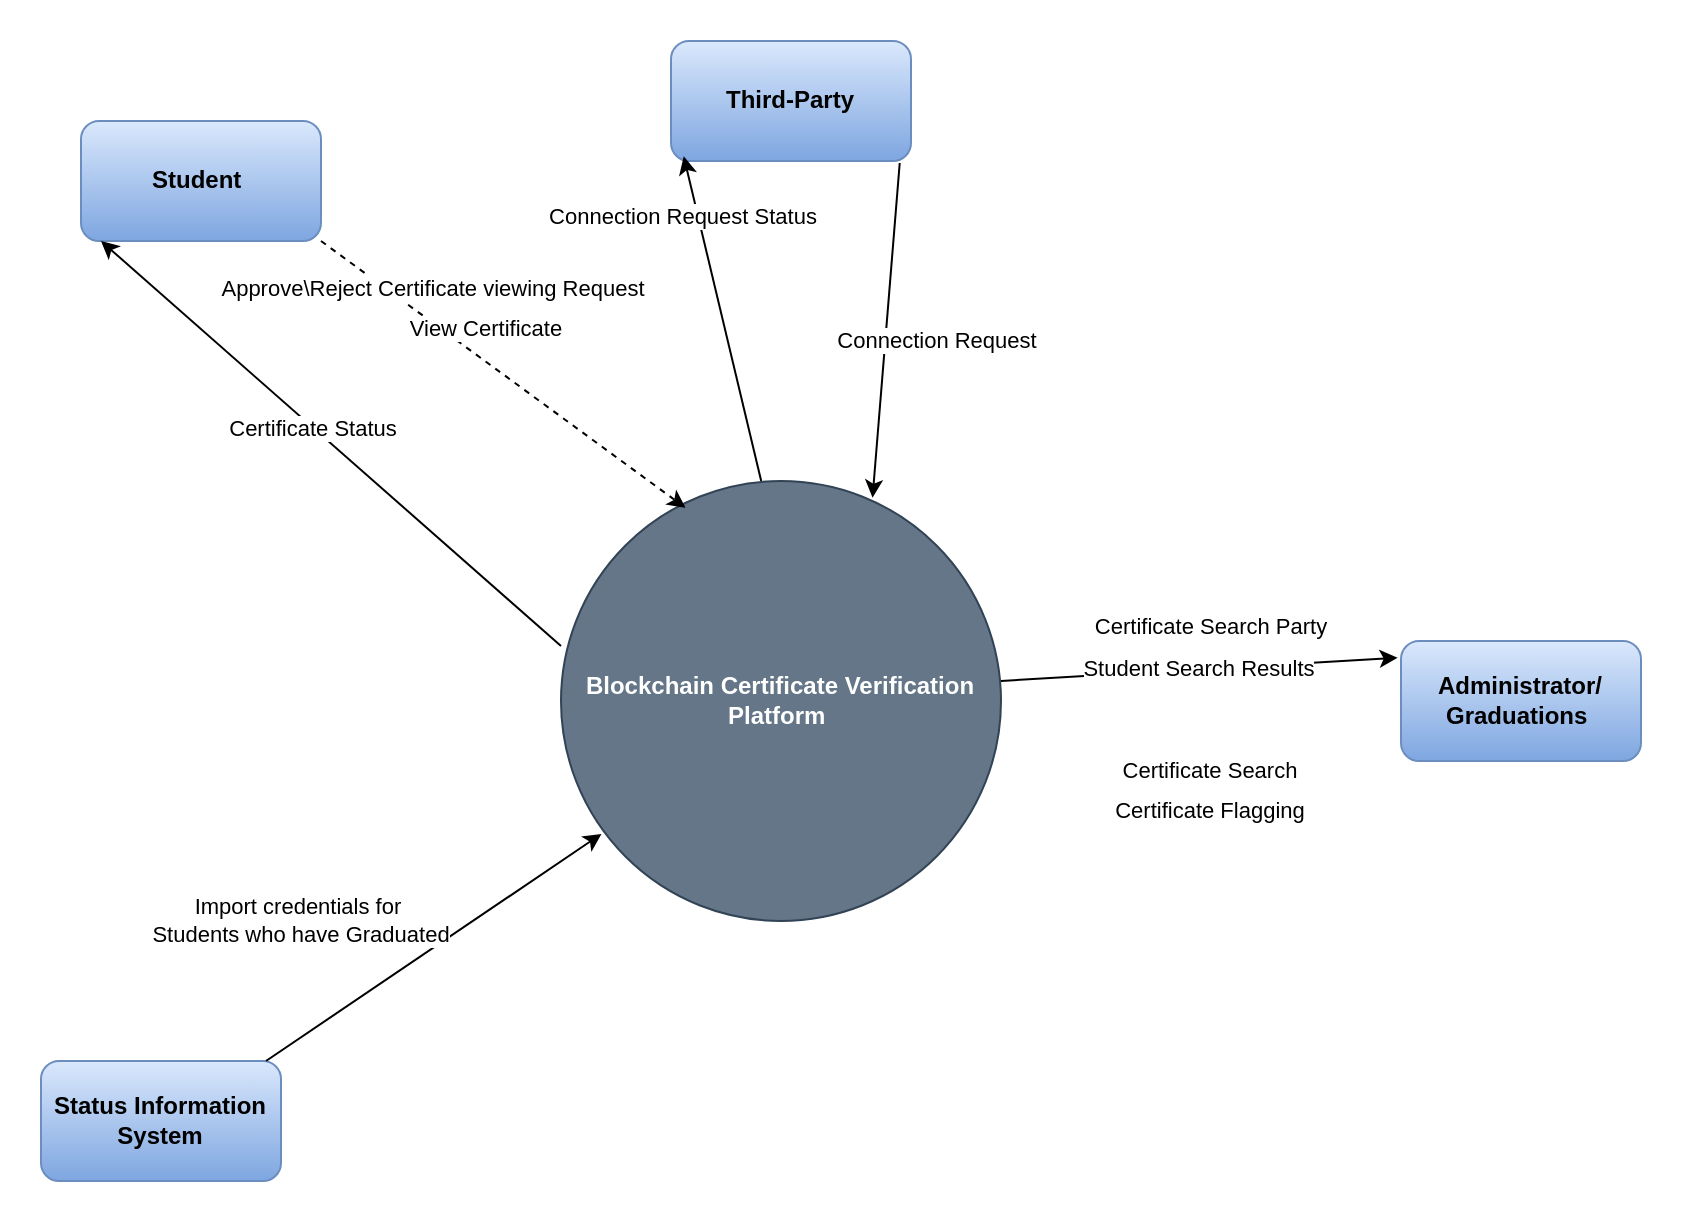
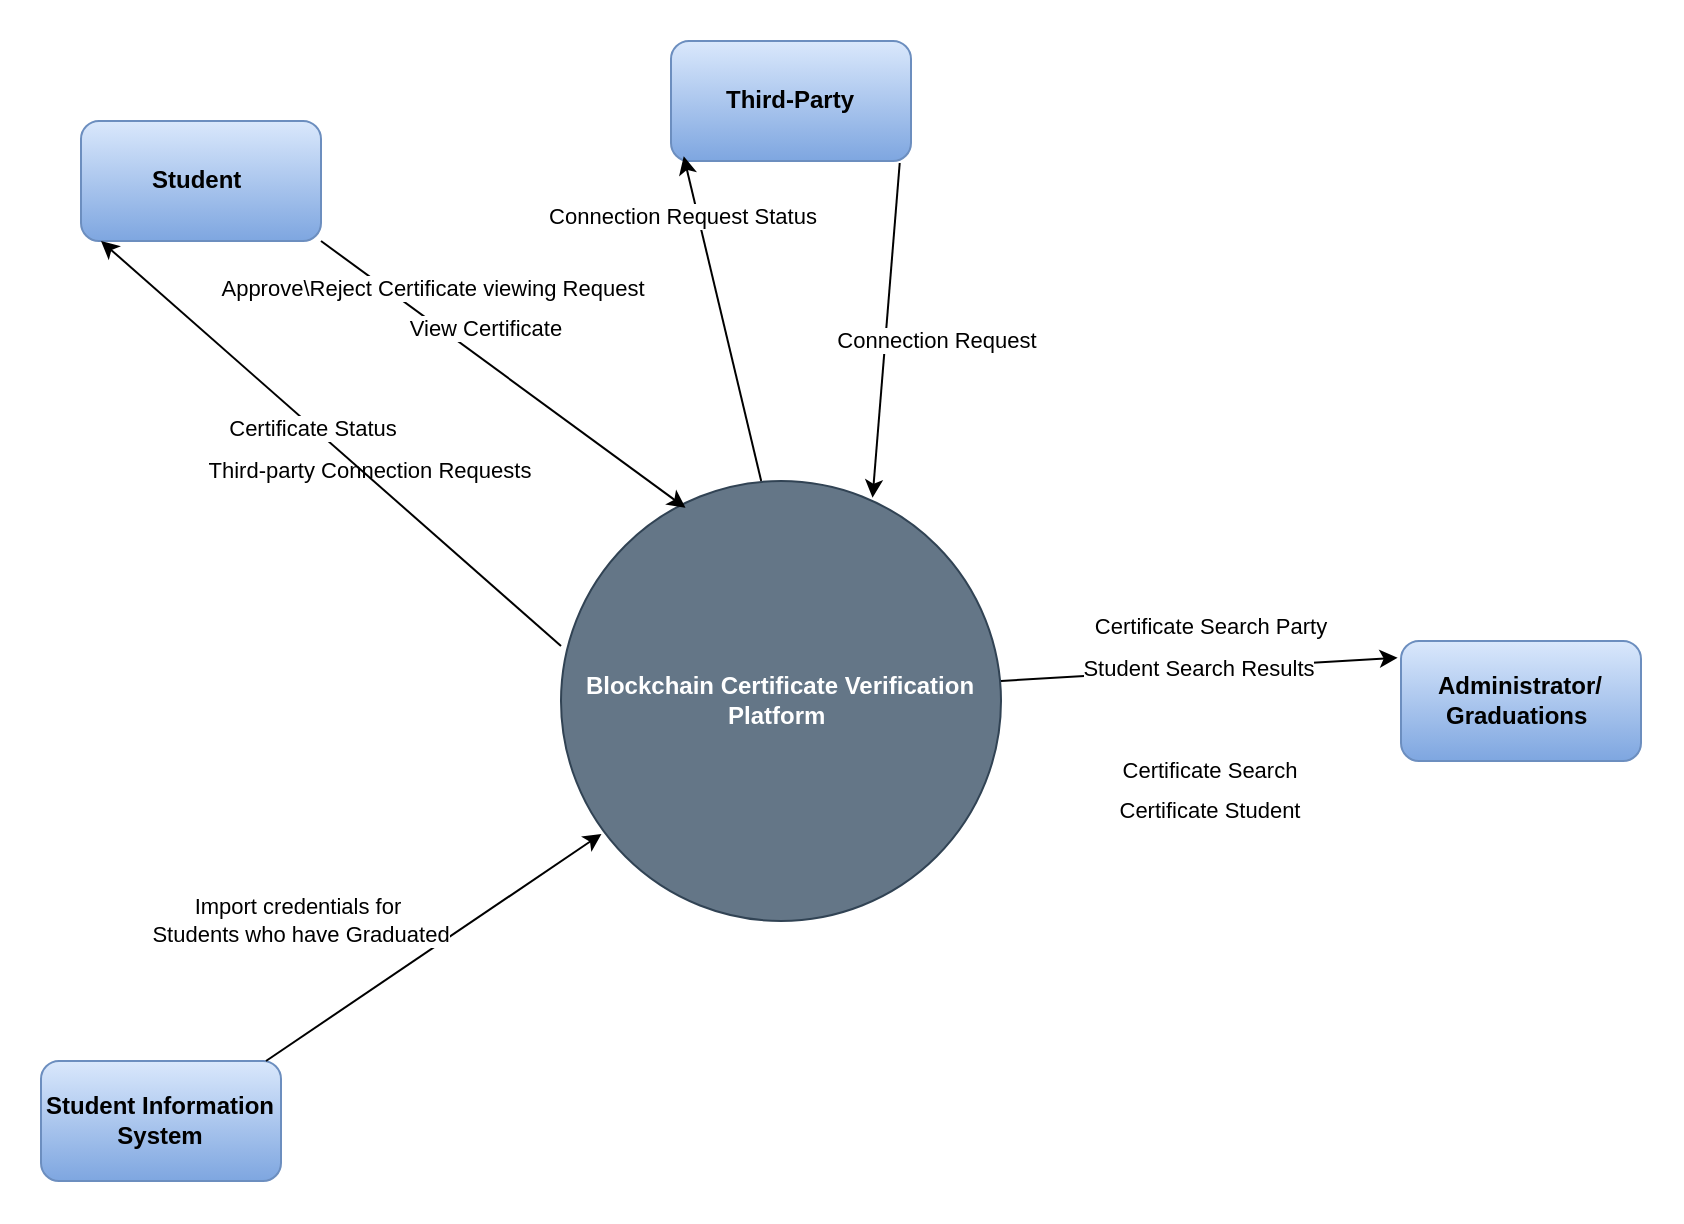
- <mxCell id="4" value="" style="endArrow=classic;html=1;rounded=0;exitX=1;exitY=1;exitDx=0;exitDy=0;entryX=0.283;entryY=0.061;entryDx=0;entryDy=0;entryPerimeter=0;dashed=1;" edge="1" parent="1" source="3" target="2"><mxGeometry width="50" height="50" relative="1" as="geometry"><mxPoint x="40" y="190" as="sourcePoint" /><mxPoint x="90" y="140" as="targetPoint" /><Array as="points" /></mxGeometry></mxCell>
+ <mxCell id="4" value="" style="endArrow=classic;html=1;rounded=0;exitX=1;exitY=1;exitDx=0;exitDy=0;entryX=0.283;entryY=0.061;entryDx=0;entryDy=0;entryPerimeter=0;" edge="1" parent="1" source="3" target="2"><mxGeometry width="50" height="50" relative="1" as="geometry"><mxPoint x="40" y="190" as="sourcePoint" /><mxPoint x="90" y="140" as="targetPoint" /><Array as="points" /></mxGeometry></mxCell>
+ <mxCell id="9" value="&lt;font style=&quot;font-size: 11px;&quot;&gt;Third-party Connection Requests&lt;/font&gt;" style="text;html=1;align=center;verticalAlign=middle;whiteSpace=wrap;rounded=0;fontStyle=0" vertex="1" parent="1"><mxGeometry x="90" y="220" width="190" height="30" as="geometry" /></mxCell>
- <mxCell id="19" value="&lt;font style=&quot;font-size: 11px;&quot;&gt;Certificate Flagging&lt;/font&gt;" style="text;html=1;align=center;verticalAlign=middle;whiteSpace=wrap;rounded=0;" vertex="1" parent="1"><mxGeometry x="545" y="390" width="120" height="30" as="geometry" /></mxCell>
+ <mxCell id="19" value="&lt;font style=&quot;font-size: 11px;&quot;&gt;Certificate Student&lt;/font&gt;" style="text;html=1;align=center;verticalAlign=middle;whiteSpace=wrap;rounded=0;" vertex="1" parent="1"><mxGeometry x="545" y="390" width="120" height="30" as="geometry" /></mxCell>
- <mxCell id="20" value="&lt;b&gt;Status Information System&lt;/b&gt;" style="rounded=1;whiteSpace=wrap;html=1;fillColor=#dae8fc;gradientColor=#7ea6e0;strokeColor=#6c8ebf;" vertex="1" parent="1"><mxGeometry x="20" y="530" width="120" height="60" as="geometry" /></mxCell>
+ <mxCell id="20" value="&lt;b&gt;Student Information System&lt;/b&gt;" style="rounded=1;whiteSpace=wrap;html=1;fillColor=#dae8fc;gradientColor=#7ea6e0;strokeColor=#6c8ebf;" vertex="1" parent="1"><mxGeometry x="20" y="530" width="120" height="60" as="geometry" /></mxCell>
